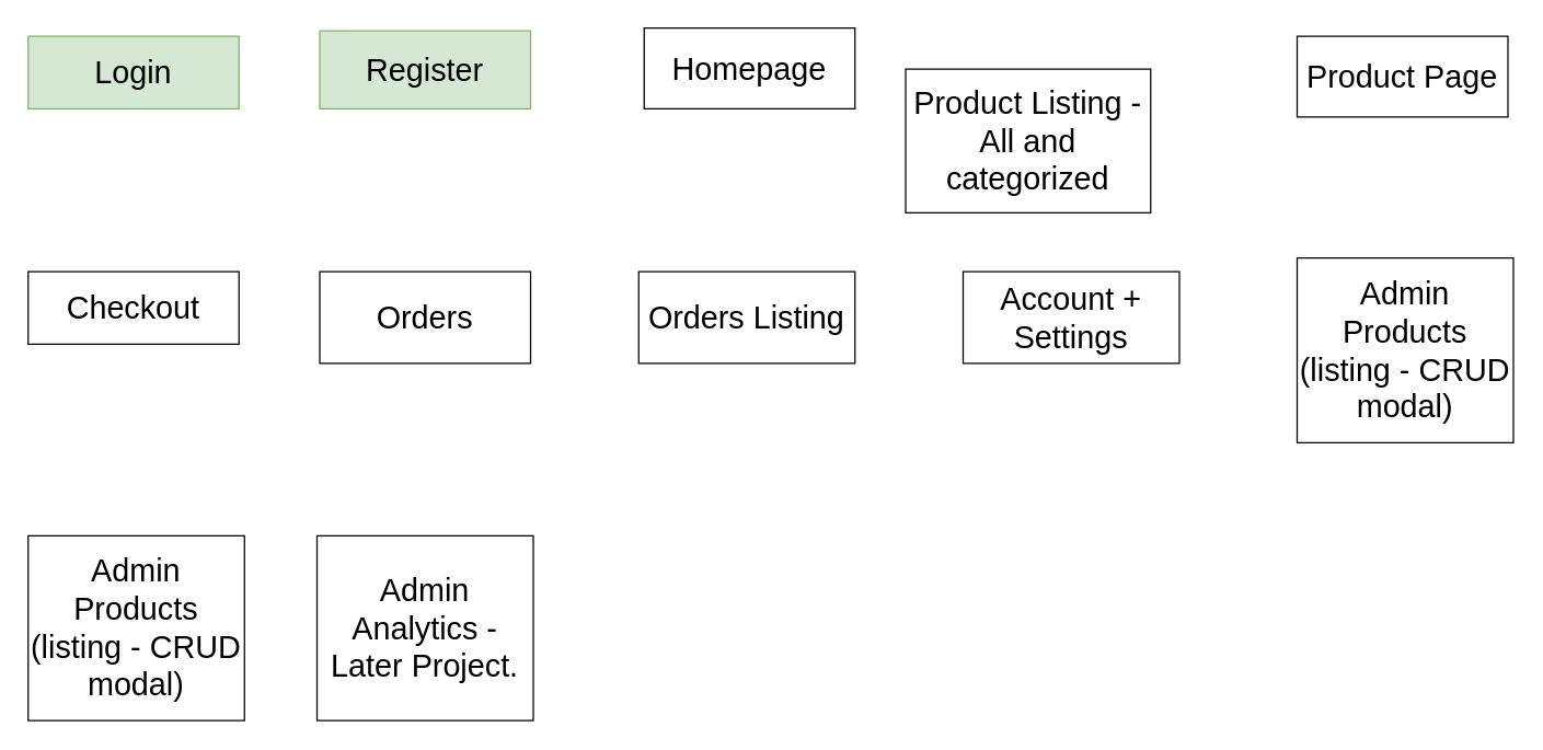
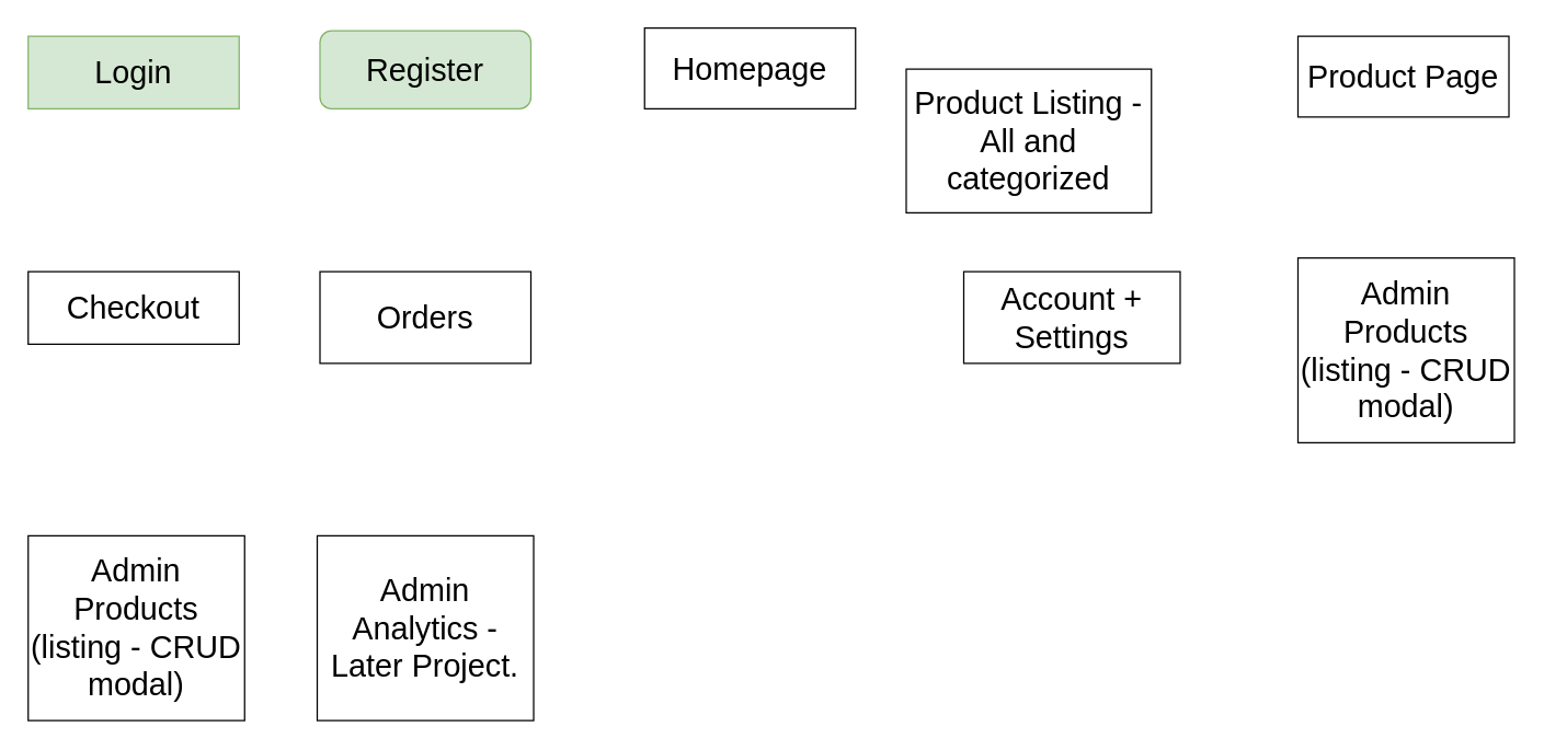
- <mxCell id="4" value="&lt;font style=&quot;font-size: 23px;&quot;&gt;Register&lt;/font&gt;" style="rounded=0;whiteSpace=wrap;html=1;align=center;fillColor=#d5e8d4;strokeColor=#82b366;" vertex="1" parent="1"><mxGeometry x="233" y="22" width="154" height="57" as="geometry" /></mxCell>
+ <mxCell id="4" value="&lt;font style=&quot;font-size: 23px;&quot;&gt;Register&lt;/font&gt;" style="whiteSpace=wrap;html=1;align=center;fillColor=#d5e8d4;strokeColor=#82b366;rounded=1;" vertex="1" parent="1"><mxGeometry x="233" y="22" width="154" height="57" as="geometry" /></mxCell>
- <mxCell id="9" value="&lt;span style=&quot;font-size: 23px;&quot;&gt;Orders Listing&lt;/span&gt;" style="rounded=0;whiteSpace=wrap;html=1;align=center;" vertex="1" parent="1"><mxGeometry x="466" y="198" width="158" height="67" as="geometry" /></mxCell>
